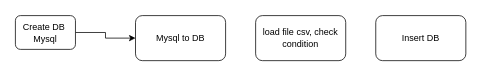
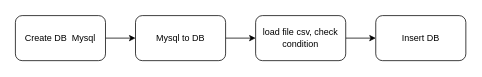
- <mxCell id="8" value="Create DB&amp;nbsp; Mysql" style="rounded=1;whiteSpace=wrap;html=1;" vertex="1" parent="1"><mxGeometry x="20" y="20" width="80" height="45" as="geometry" /></mxCell>
+ <mxCell id="8" value="Create DB&amp;nbsp; Mysql" style="rounded=1;whiteSpace=wrap;html=1;" vertex="1" parent="1"><mxGeometry x="20" y="20" width="120" height="60" as="geometry" /></mxCell>
+ <mxCell id="5" value="" style="edgeStyle=orthogonalEdgeStyle;rounded=0;orthogonalLoop=1;jettySize=auto;html=1;" edge="1" parent="1" source="6" target="4"><mxGeometry relative="1" as="geometry" /></mxCell>
+ <mxCell id="3" value="" style="edgeStyle=orthogonalEdgeStyle;rounded=0;orthogonalLoop=1;jettySize=auto;html=1;" edge="1" parent="1" source="4" target="2"><mxGeometry relative="1" as="geometry" /></mxCell>
